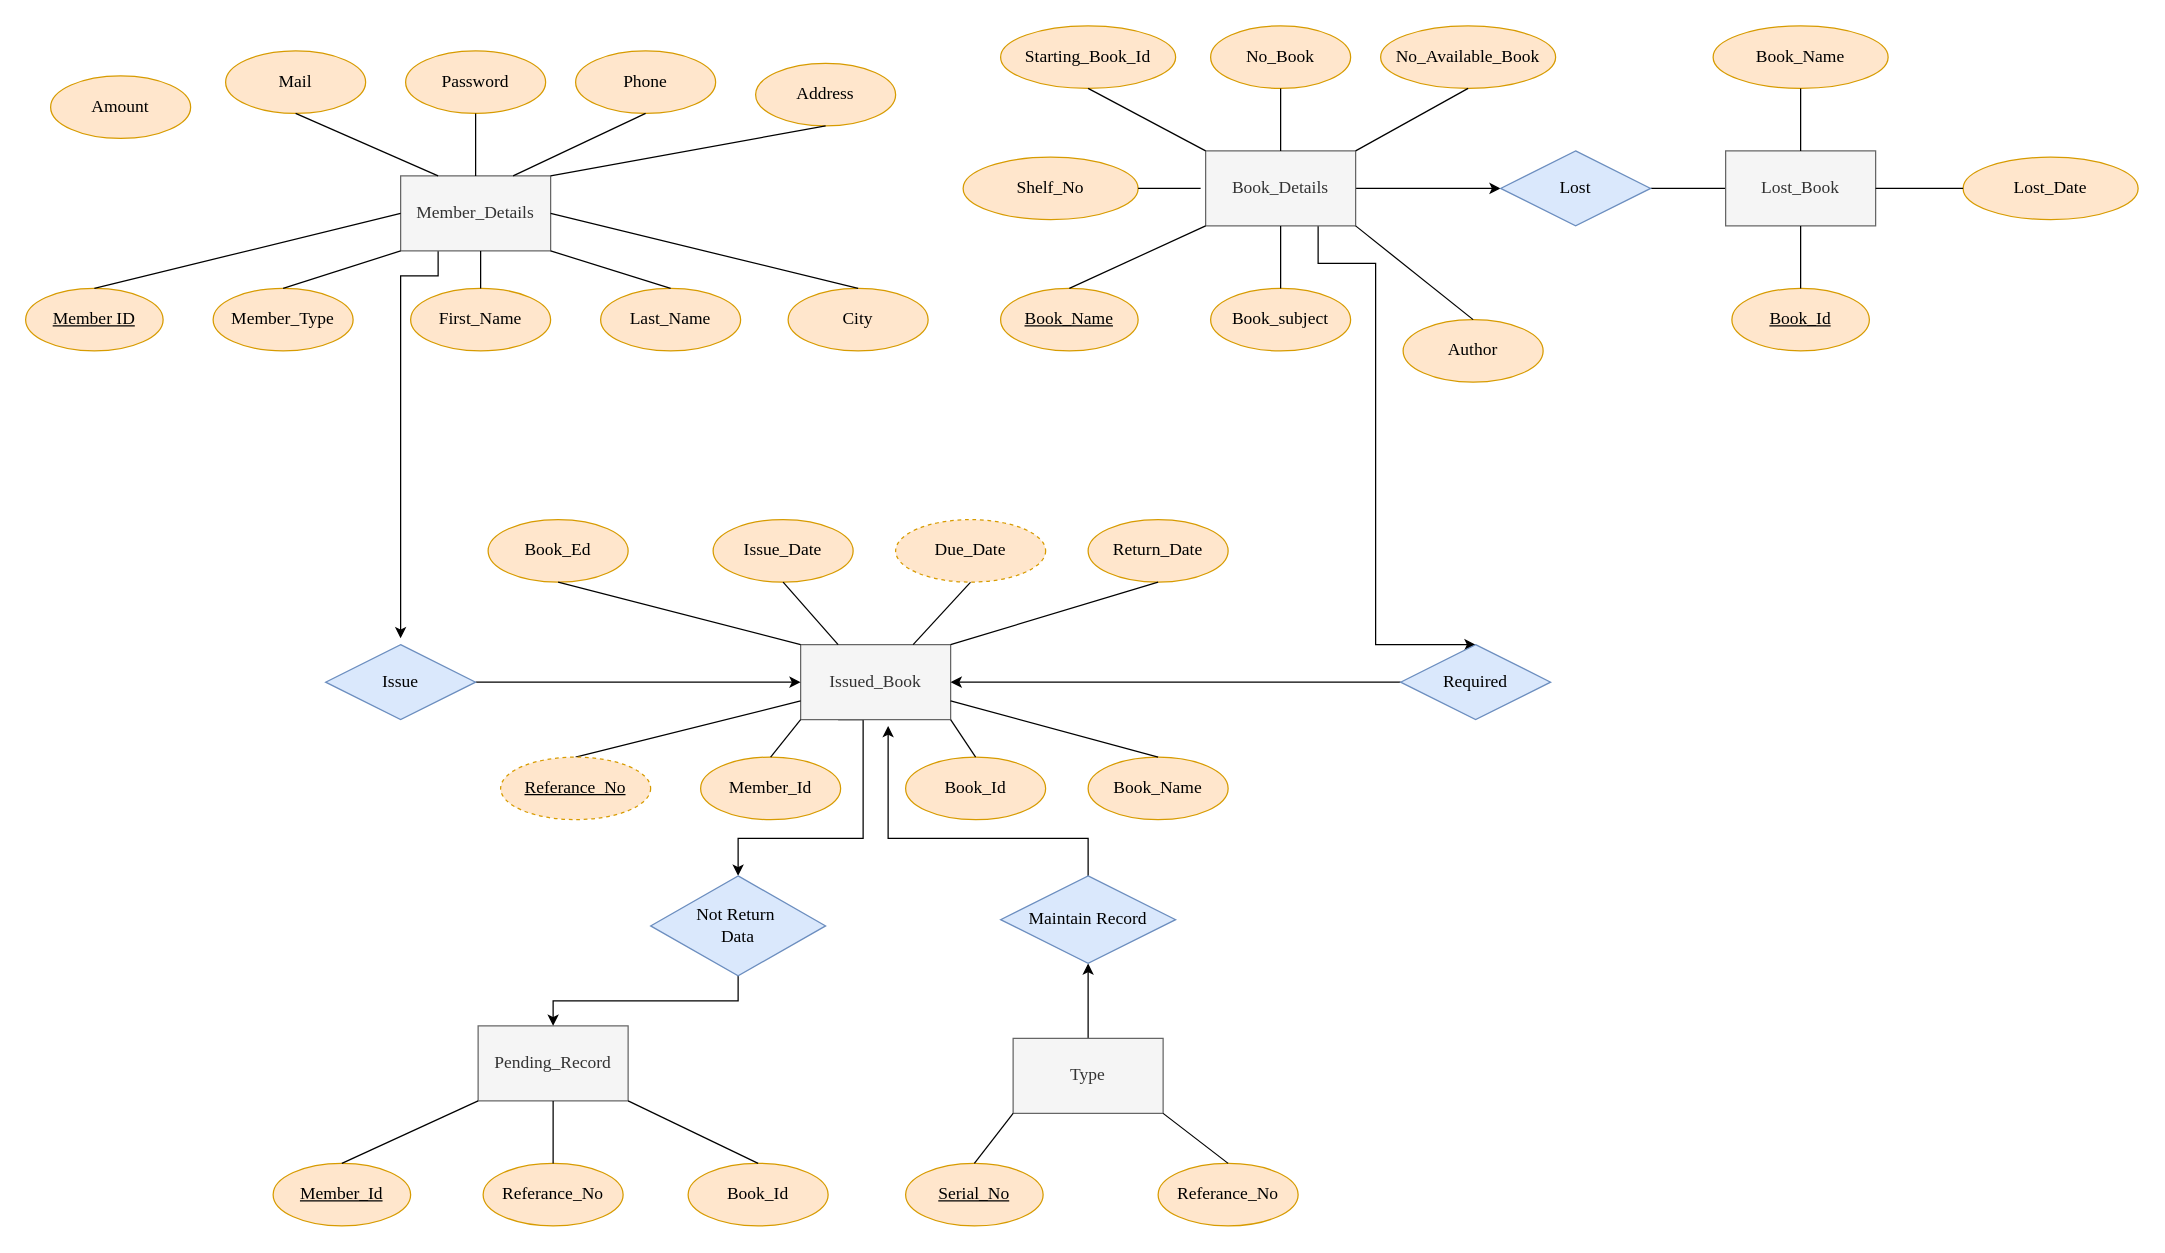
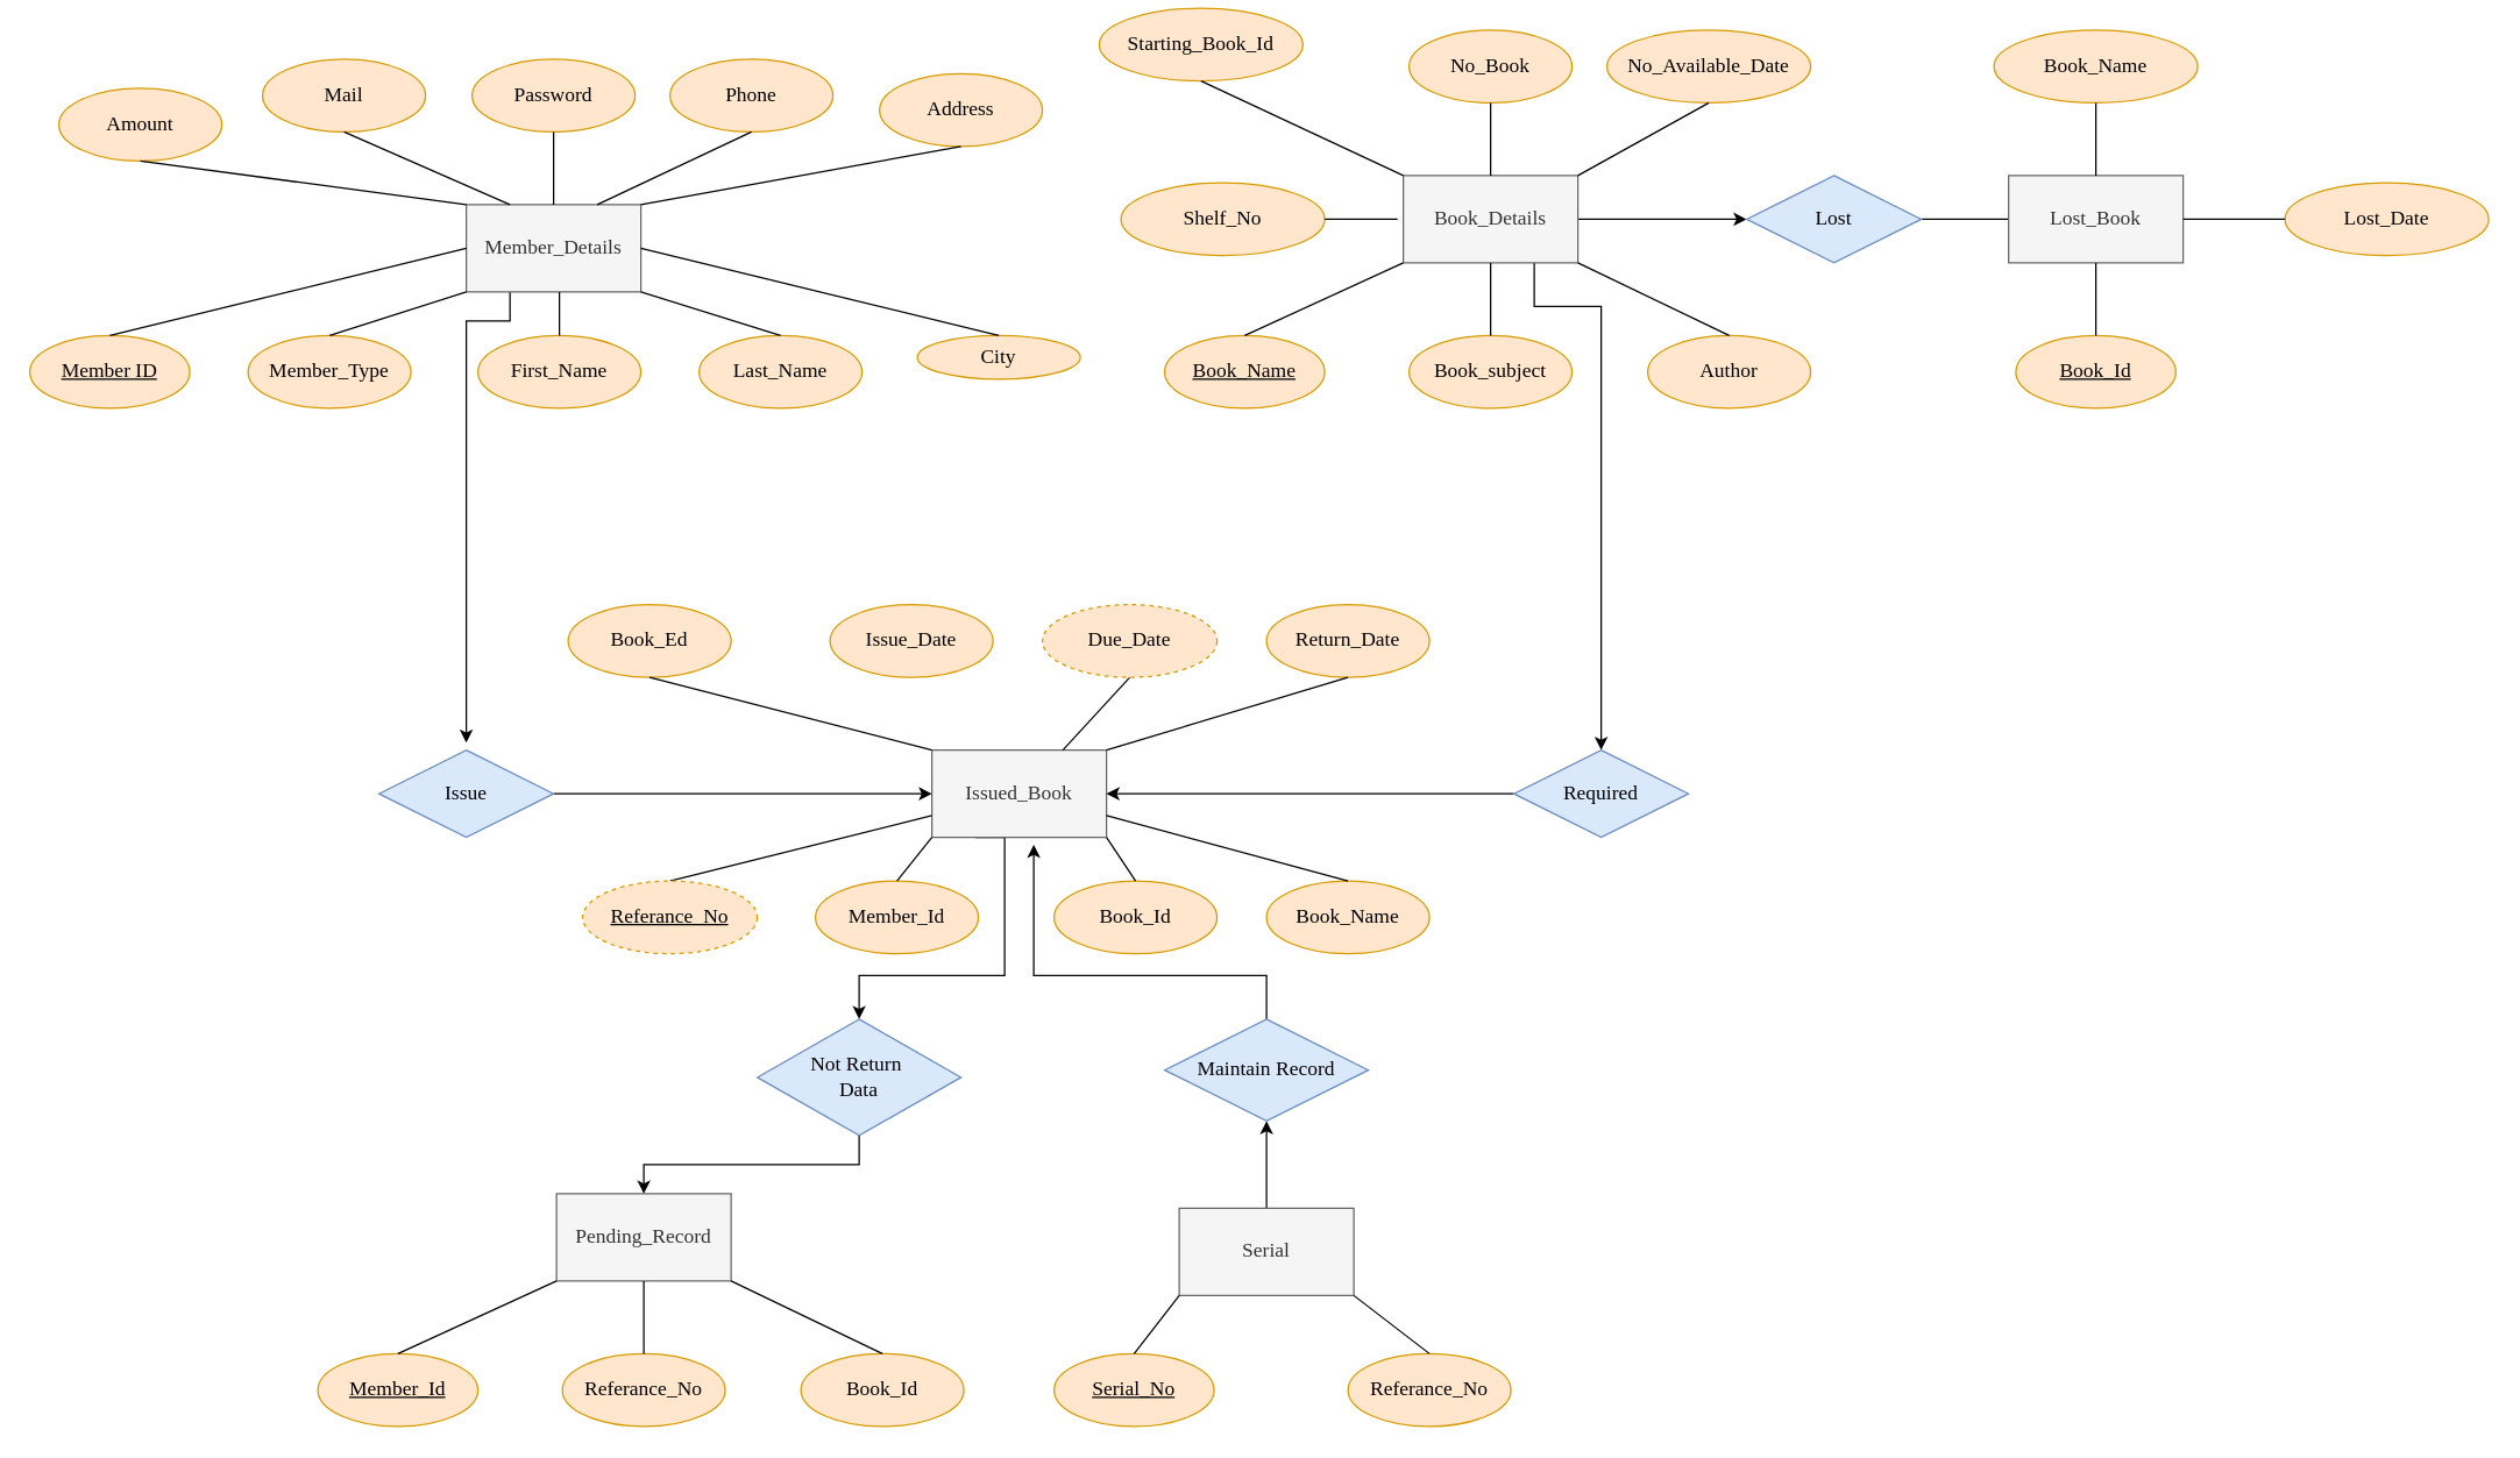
- <mxCell id="31" value="Starting_Book_Id" style="ellipse;whiteSpace=wrap;html=1;fontFamily=Comic Sans MS;fontSize=14;strokeWidth=1;fillColor=#ffe6cc;strokeColor=#d79b00;" parent="1" vertex="1"><mxGeometry x="800" y="20" width="140" height="50" as="geometry" /></mxCell>
+ <mxCell id="31" value="Starting_Book_Id" style="ellipse;whiteSpace=wrap;html=1;fontFamily=Comic Sans MS;fontSize=14;strokeWidth=1;fillColor=#ffe6cc;strokeColor=#d79b00;" parent="1" vertex="1"><mxGeometry x="755" y="5" width="140" height="50" as="geometry" /></mxCell>
- <mxCell id="30" value="No_Available_Book" style="ellipse;whiteSpace=wrap;html=1;fontFamily=Comic Sans MS;fontSize=14;strokeWidth=1;fillColor=#ffe6cc;strokeColor=#d79b00;" parent="1" vertex="1"><mxGeometry x="1104" y="20" width="140" height="50" as="geometry" /></mxCell>
+ <mxCell id="30" value="No_Available_Date" style="ellipse;whiteSpace=wrap;html=1;fontFamily=Comic Sans MS;fontSize=14;strokeWidth=1;fillColor=#ffe6cc;strokeColor=#d79b00;" parent="1" vertex="1"><mxGeometry x="1104" y="20" width="140" height="50" as="geometry" /></mxCell>
+ <mxCell id="18" value="" style="endArrow=none;html=1;rounded=0;fontFamily=Comic Sans MS;fontSize=14;exitX=0.5;exitY=1;exitDx=0;exitDy=0;entryX=0;entryY=0;entryDx=0;entryDy=0;" parent="1" source="13" target="3" edge="1"><mxGeometry width="50" height="50" relative="1" as="geometry"><mxPoint x="115" y="270" as="sourcePoint" /><mxPoint x="360" y="210" as="targetPoint" /><Array as="points" /></mxGeometry></mxCell>
- <mxCell id="10" value="City" style="ellipse;whiteSpace=wrap;html=1;fontFamily=Comic Sans MS;fontSize=14;strokeWidth=1;fillColor=#ffe6cc;strokeColor=#d79b00;" parent="1" vertex="1"><mxGeometry x="630" y="230" width="112" height="50" as="geometry" /></mxCell>
+ <mxCell id="10" value="City" style="ellipse;whiteSpace=wrap;html=1;fontFamily=Comic Sans MS;fontSize=14;strokeWidth=1;fillColor=#ffe6cc;strokeColor=#d79b00;" parent="1" vertex="1"><mxGeometry x="630" y="230" width="112" height="30" as="geometry" /></mxCell>
- <mxCell id="28" value="Author" style="ellipse;whiteSpace=wrap;html=1;fontFamily=Comic Sans MS;fontSize=14;strokeWidth=1;fillColor=#ffe6cc;strokeColor=#d79b00;" parent="1" vertex="1"><mxGeometry x="1122" y="255" width="112" height="50" as="geometry" /></mxCell>
+ <mxCell id="28" value="Author" style="ellipse;whiteSpace=wrap;html=1;fontFamily=Comic Sans MS;fontSize=14;strokeWidth=1;fillColor=#ffe6cc;strokeColor=#d79b00;" parent="1" vertex="1"><mxGeometry x="1132" y="230" width="112" height="50" as="geometry" /></mxCell>
- <mxCell id="50" value="" style="endArrow=none;html=1;rounded=0;fontFamily=Comic Sans MS;fontSize=14;exitX=0.5;exitY=1;exitDx=0;exitDy=0;entryX=0.25;entryY=0;entryDx=0;entryDy=0;" parent="1" source="44" target="38" edge="1"><mxGeometry width="50" height="50" relative="1" as="geometry"><mxPoint x="445" y="655" as="sourcePoint" /><mxPoint x="690" y="595" as="targetPoint" /><Array as="points" /></mxGeometry></mxCell>
- <mxCell id="71" value="Required" style="shape=rhombus;perimeter=rhombusPerimeter;whiteSpace=wrap;html=1;align=center;fontFamily=Comic Sans MS;fontSize=14;strokeWidth=1;fillColor=#dae8fc;strokeColor=#6c8ebf;" parent="1" vertex="1"><mxGeometry x="1120" y="515" width="120" height="60" as="geometry" /></mxCell>
+ <mxCell id="71" value="Required" style="shape=rhombus;perimeter=rhombusPerimeter;whiteSpace=wrap;html=1;align=center;fontFamily=Comic Sans MS;fontSize=14;strokeWidth=1;fillColor=#dae8fc;strokeColor=#6c8ebf;" parent="1" vertex="1"><mxGeometry x="1040" y="515" width="120" height="60" as="geometry" /></mxCell>
- <mxCell id="63" value="&lt;font style=&quot;font-size: 14px&quot;&gt;Type&lt;/font&gt;" style="rounded=0;whiteSpace=wrap;html=1;fillColor=#f5f5f5;strokeColor=#666666;fontColor=#333333;fontFamily=Comic Sans MS;" parent="1" vertex="1"><mxGeometry x="810" y="830" width="120" height="60" as="geometry" /></mxCell>
+ <mxCell id="63" value="&lt;font style=&quot;font-size: 14px&quot;&gt;Serial&lt;/font&gt;" style="rounded=0;whiteSpace=wrap;html=1;fillColor=#f5f5f5;strokeColor=#666666;fontColor=#333333;fontFamily=Comic Sans MS;" parent="1" vertex="1"><mxGeometry x="810" y="830" width="120" height="60" as="geometry" /></mxCell>
